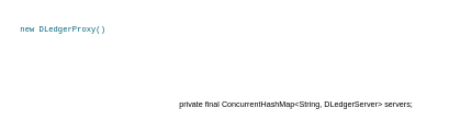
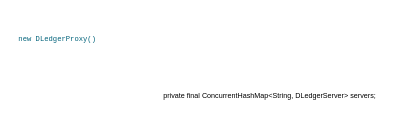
- <mxCell id="3" value="&lt;p style=&quot;margin: 0px; font-variant-numeric: normal; font-variant-east-asian: normal; font-variant-alternates: normal; font-size-adjust: none; font-kerning: auto; font-optical-sizing: auto; font-feature-settings: normal; font-variation-settings: normal; font-variant-position: normal; font-stretch: normal; line-height: normal; font-family: Courier; color: rgb(0, 98, 122); text-align: start;&quot; class=&quot;p1&quot;&gt;new DLedgerProxy()&lt;/p&gt;" style="text;whiteSpace=wrap;html=1;align=center;verticalAlign=middle;" vertex="1" parent="1"><mxGeometry x="20" y="20" width="150" height="50" as="geometry" /></mxCell>
+ <mxCell id="3" value="&lt;p style=&quot;margin: 0px; font-variant-numeric: normal; font-variant-east-asian: normal; font-variant-alternates: normal; font-size-adjust: none; font-kerning: auto; font-optical-sizing: auto; font-feature-settings: normal; font-variation-settings: normal; font-variant-position: normal; font-stretch: normal; line-height: normal; font-family: Courier; color: rgb(0, 98, 122); text-align: start;&quot; class=&quot;p1&quot;&gt;new DLedgerProxy()&lt;/p&gt;" style="text;whiteSpace=wrap;html=1;align=center;verticalAlign=middle;" vertex="1" parent="1"><mxGeometry x="20" y="40" width="150" height="50" as="geometry" /></mxCell>
